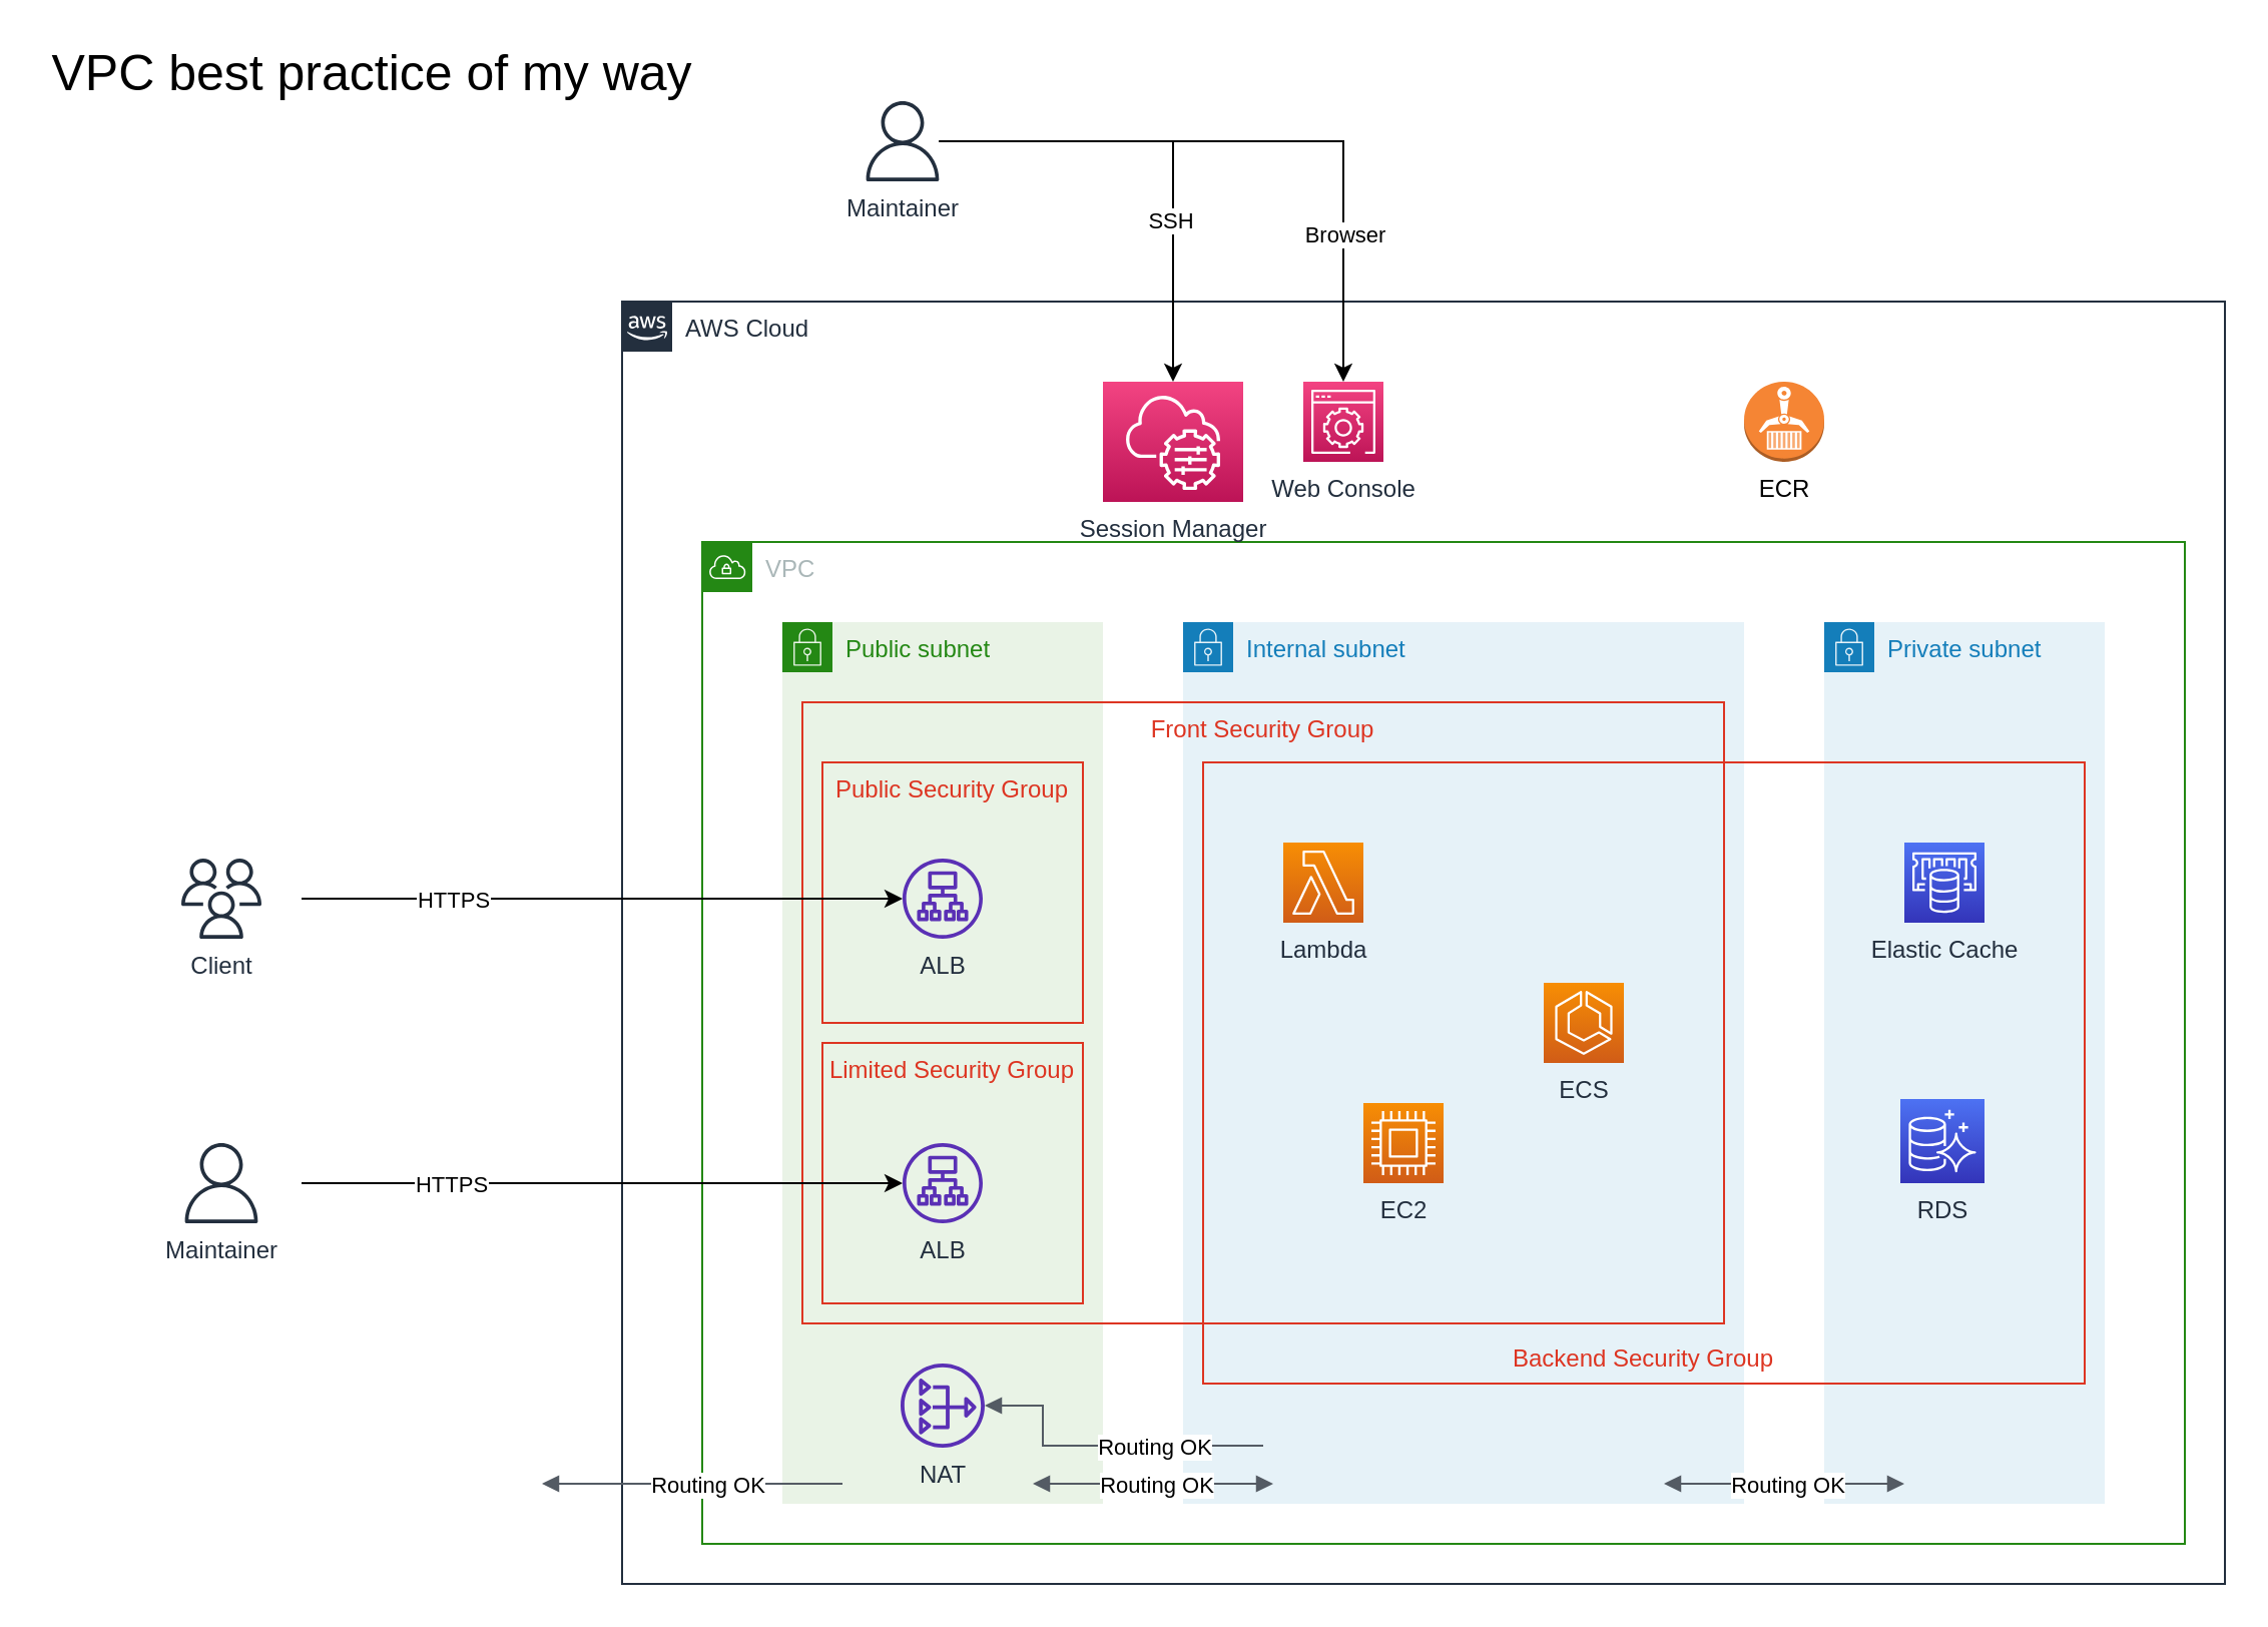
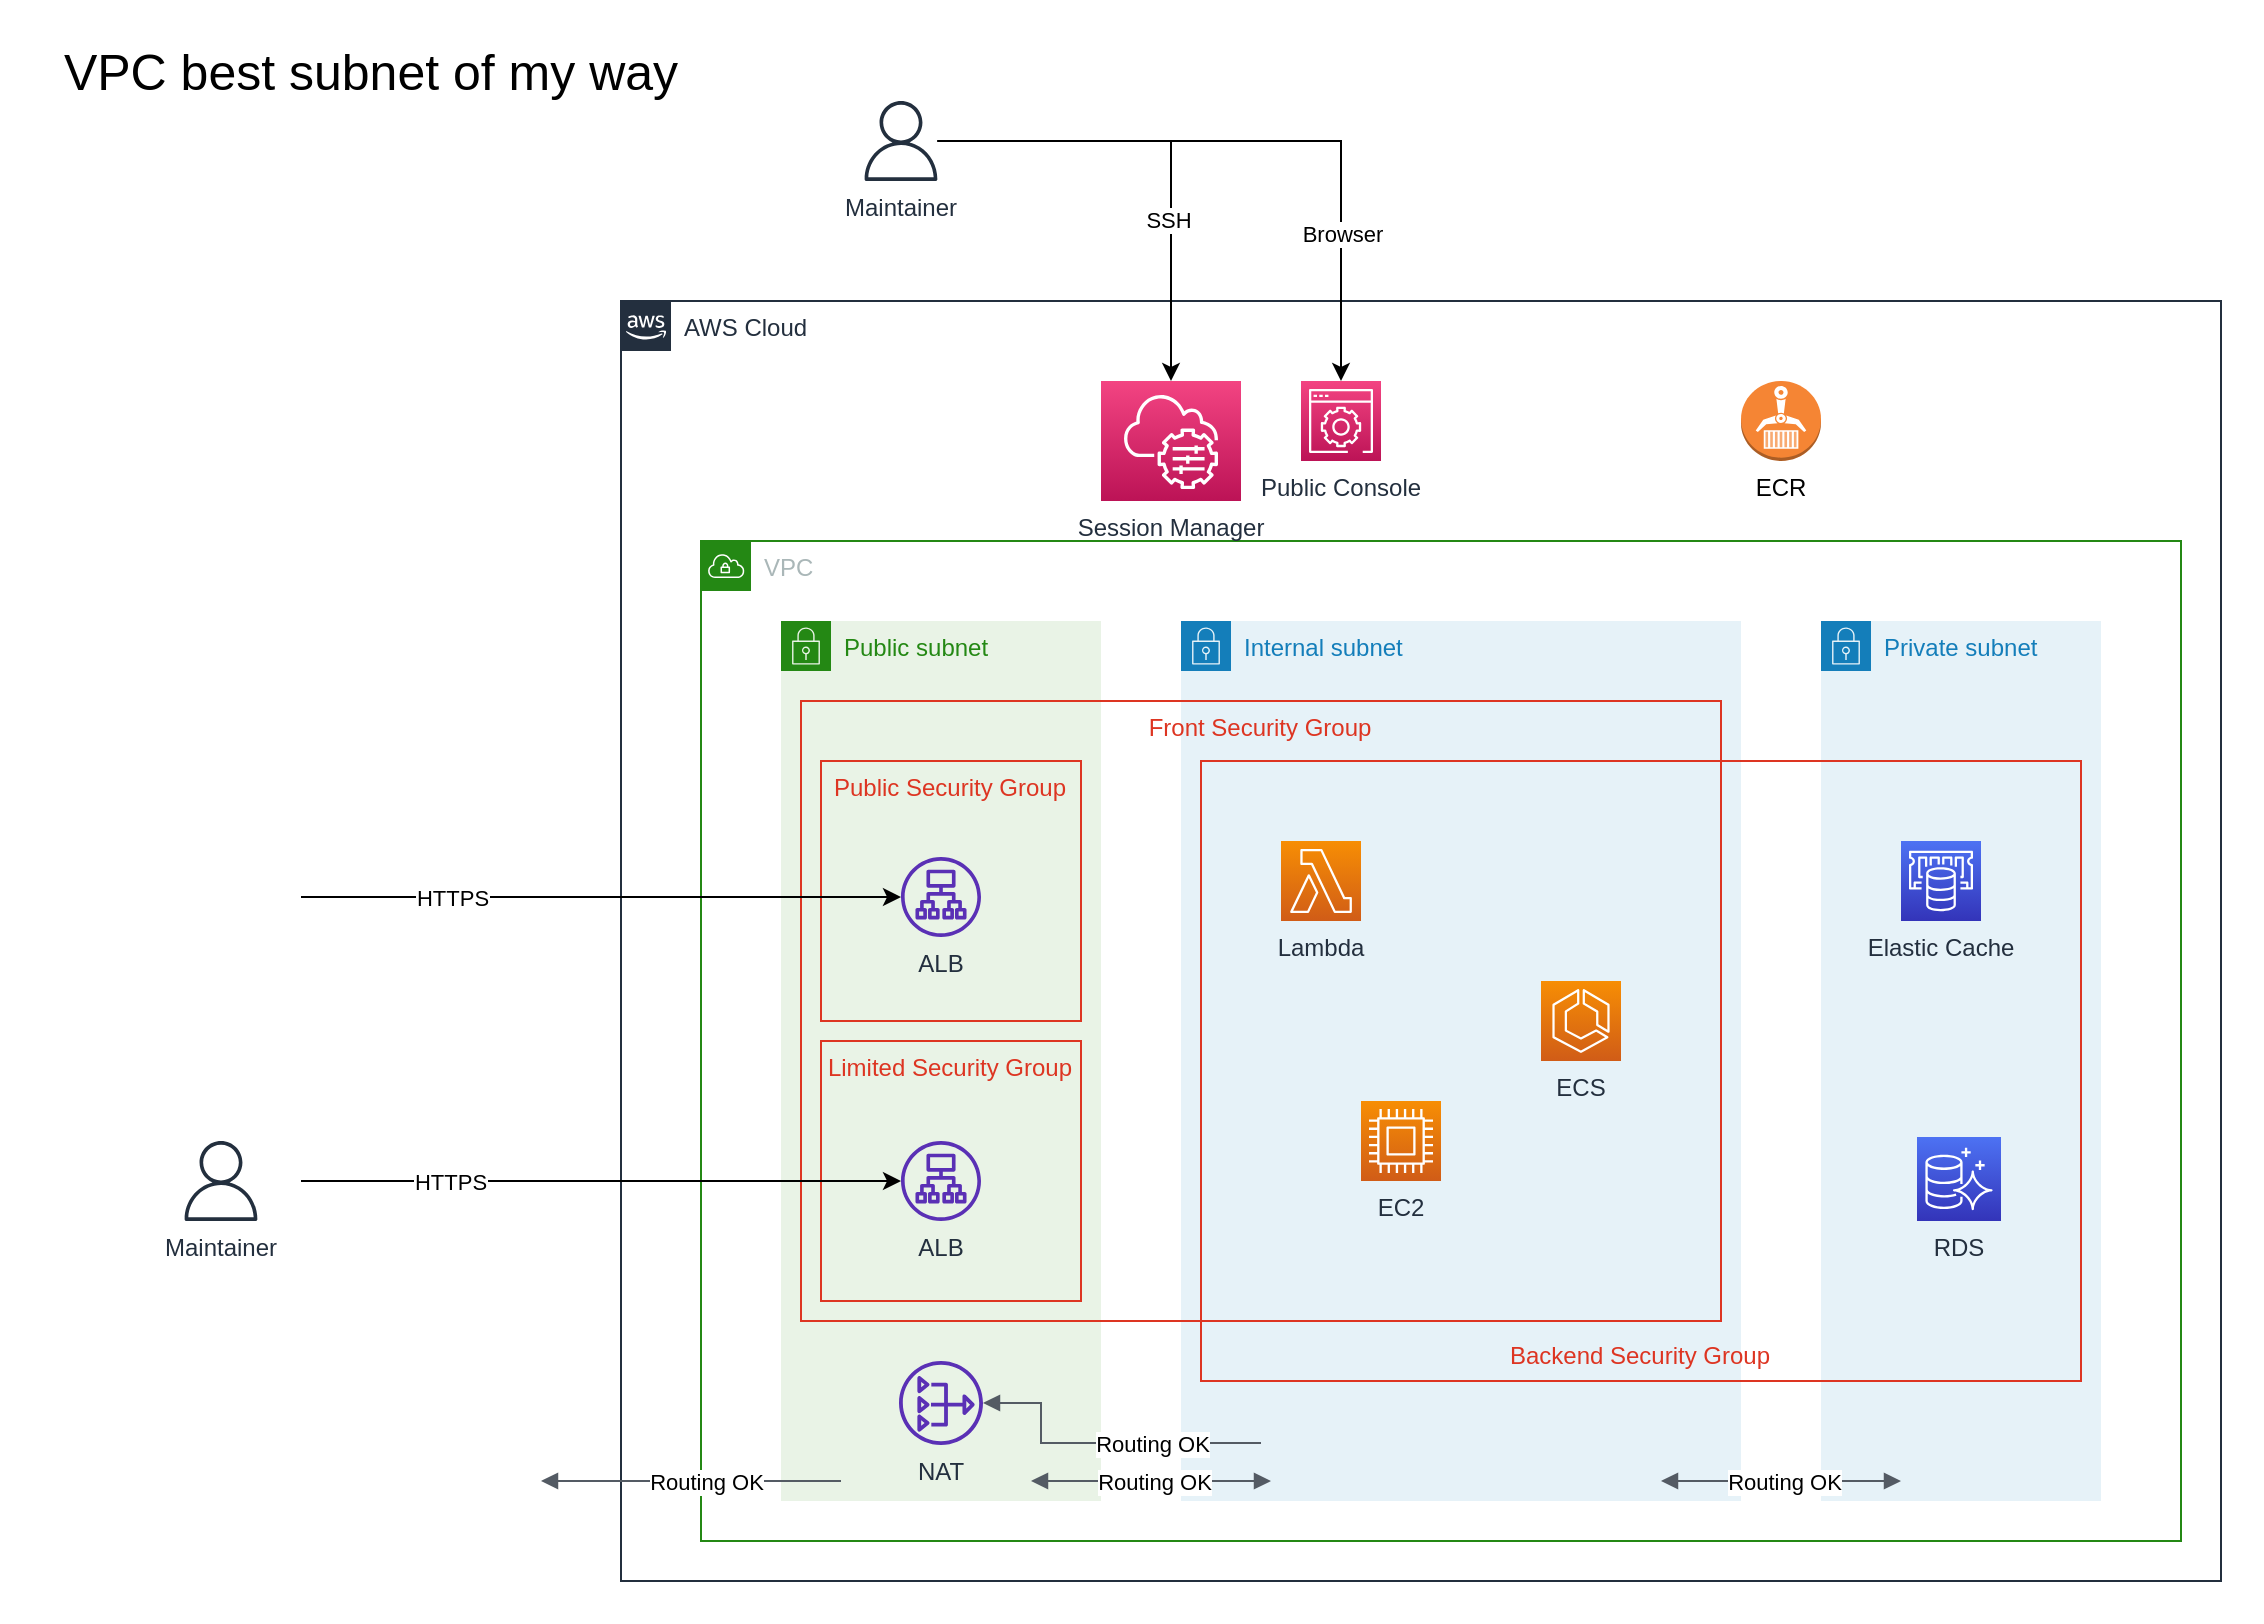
- <mxCell id="4" value="&lt;span style=&quot;font-size: 25px&quot;&gt;VPC best practice of my way&lt;/span&gt;" style="text;html=1;align=center;verticalAlign=middle;resizable=0;points=[];autosize=1;fontSize=18;" parent="1" vertex="1"><mxGeometry x="20" y="20" width="330" height="30" as="geometry" /></mxCell>
+ <mxCell id="4" value="&lt;span style=&quot;font-size: 25px&quot;&gt;VPC best subnet of my way&lt;/span&gt;" style="text;html=1;align=center;verticalAlign=middle;resizable=0;points=[];autosize=1;fontSize=18;" parent="1" vertex="1"><mxGeometry x="20" y="20" width="330" height="30" as="geometry" /></mxCell>
- <mxCell id="38" value="Web Console" style="outlineConnect=0;fontColor=#232F3E;gradientColor=#F34482;gradientDirection=north;fillColor=#BC1356;strokeColor=#ffffff;dashed=0;verticalLabelPosition=bottom;verticalAlign=top;align=center;html=1;fontSize=12;fontStyle=0;aspect=fixed;shape=mxgraph.aws4.resourceIcon;resIcon=mxgraph.aws4.management_console;" parent="23" vertex="1"><mxGeometry x="650" y="190" width="40" height="40" as="geometry" /></mxCell>
+ <mxCell id="38" value="Public Console" style="outlineConnect=0;fontColor=#232F3E;gradientColor=#F34482;gradientDirection=north;fillColor=#BC1356;strokeColor=#ffffff;dashed=0;verticalLabelPosition=bottom;verticalAlign=top;align=center;html=1;fontSize=12;fontStyle=0;aspect=fixed;shape=mxgraph.aws4.resourceIcon;resIcon=mxgraph.aws4.management_console;" parent="23" vertex="1"><mxGeometry x="650" y="190" width="40" height="40" as="geometry" /></mxCell>
- <mxCell id="34" value="Client" style="outlineConnect=0;fontColor=#232F3E;gradientColor=none;fillColor=#232F3E;strokeColor=none;dashed=0;verticalLabelPosition=bottom;verticalAlign=top;align=center;html=1;fontSize=12;fontStyle=0;aspect=fixed;pointerEvents=1;shape=mxgraph.aws4.users;" parent="23" vertex="1"><mxGeometry x="90" y="428" width="40" height="40" as="geometry" /></mxCell>
- <mxCell id="31" value="RDS" style="outlineConnect=0;fontColor=#232F3E;gradientColor=#4D72F3;gradientDirection=north;fillColor=#3334B9;strokeColor=#ffffff;dashed=0;verticalLabelPosition=bottom;verticalAlign=top;align=center;html=1;fontSize=12;fontStyle=0;aspect=fixed;shape=mxgraph.aws4.resourceIcon;resIcon=mxgraph.aws4.aurora;" parent="23" vertex="1"><mxGeometry x="948" y="548" width="42" height="42" as="geometry" /></mxCell>
+ <mxCell id="31" value="RDS" style="outlineConnect=0;fontColor=#232F3E;gradientColor=#4D72F3;gradientDirection=north;fillColor=#3334B9;strokeColor=#ffffff;dashed=0;verticalLabelPosition=bottom;verticalAlign=top;align=center;html=1;fontSize=12;fontStyle=0;aspect=fixed;shape=mxgraph.aws4.resourceIcon;resIcon=mxgraph.aws4.aurora;" parent="23" vertex="1"><mxGeometry x="958" y="568" width="42" height="42" as="geometry" /></mxCell>
